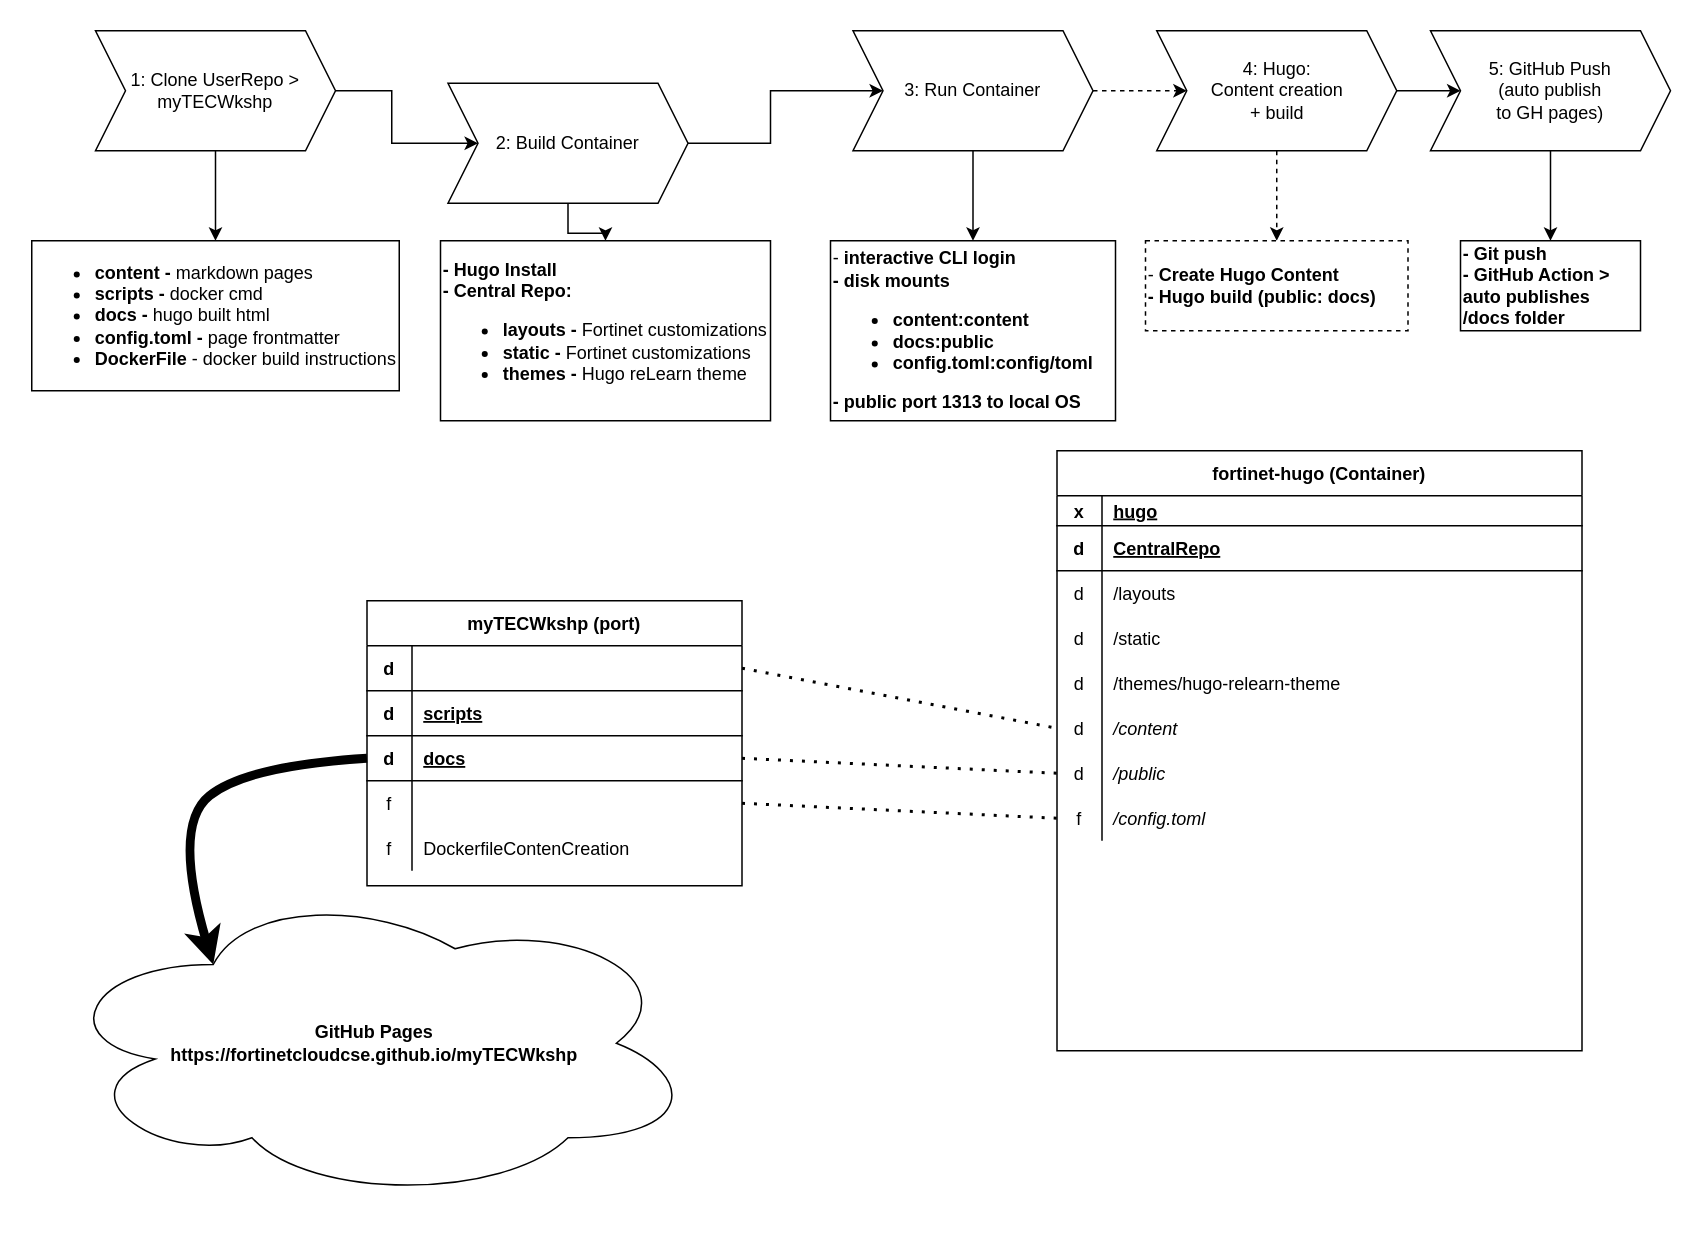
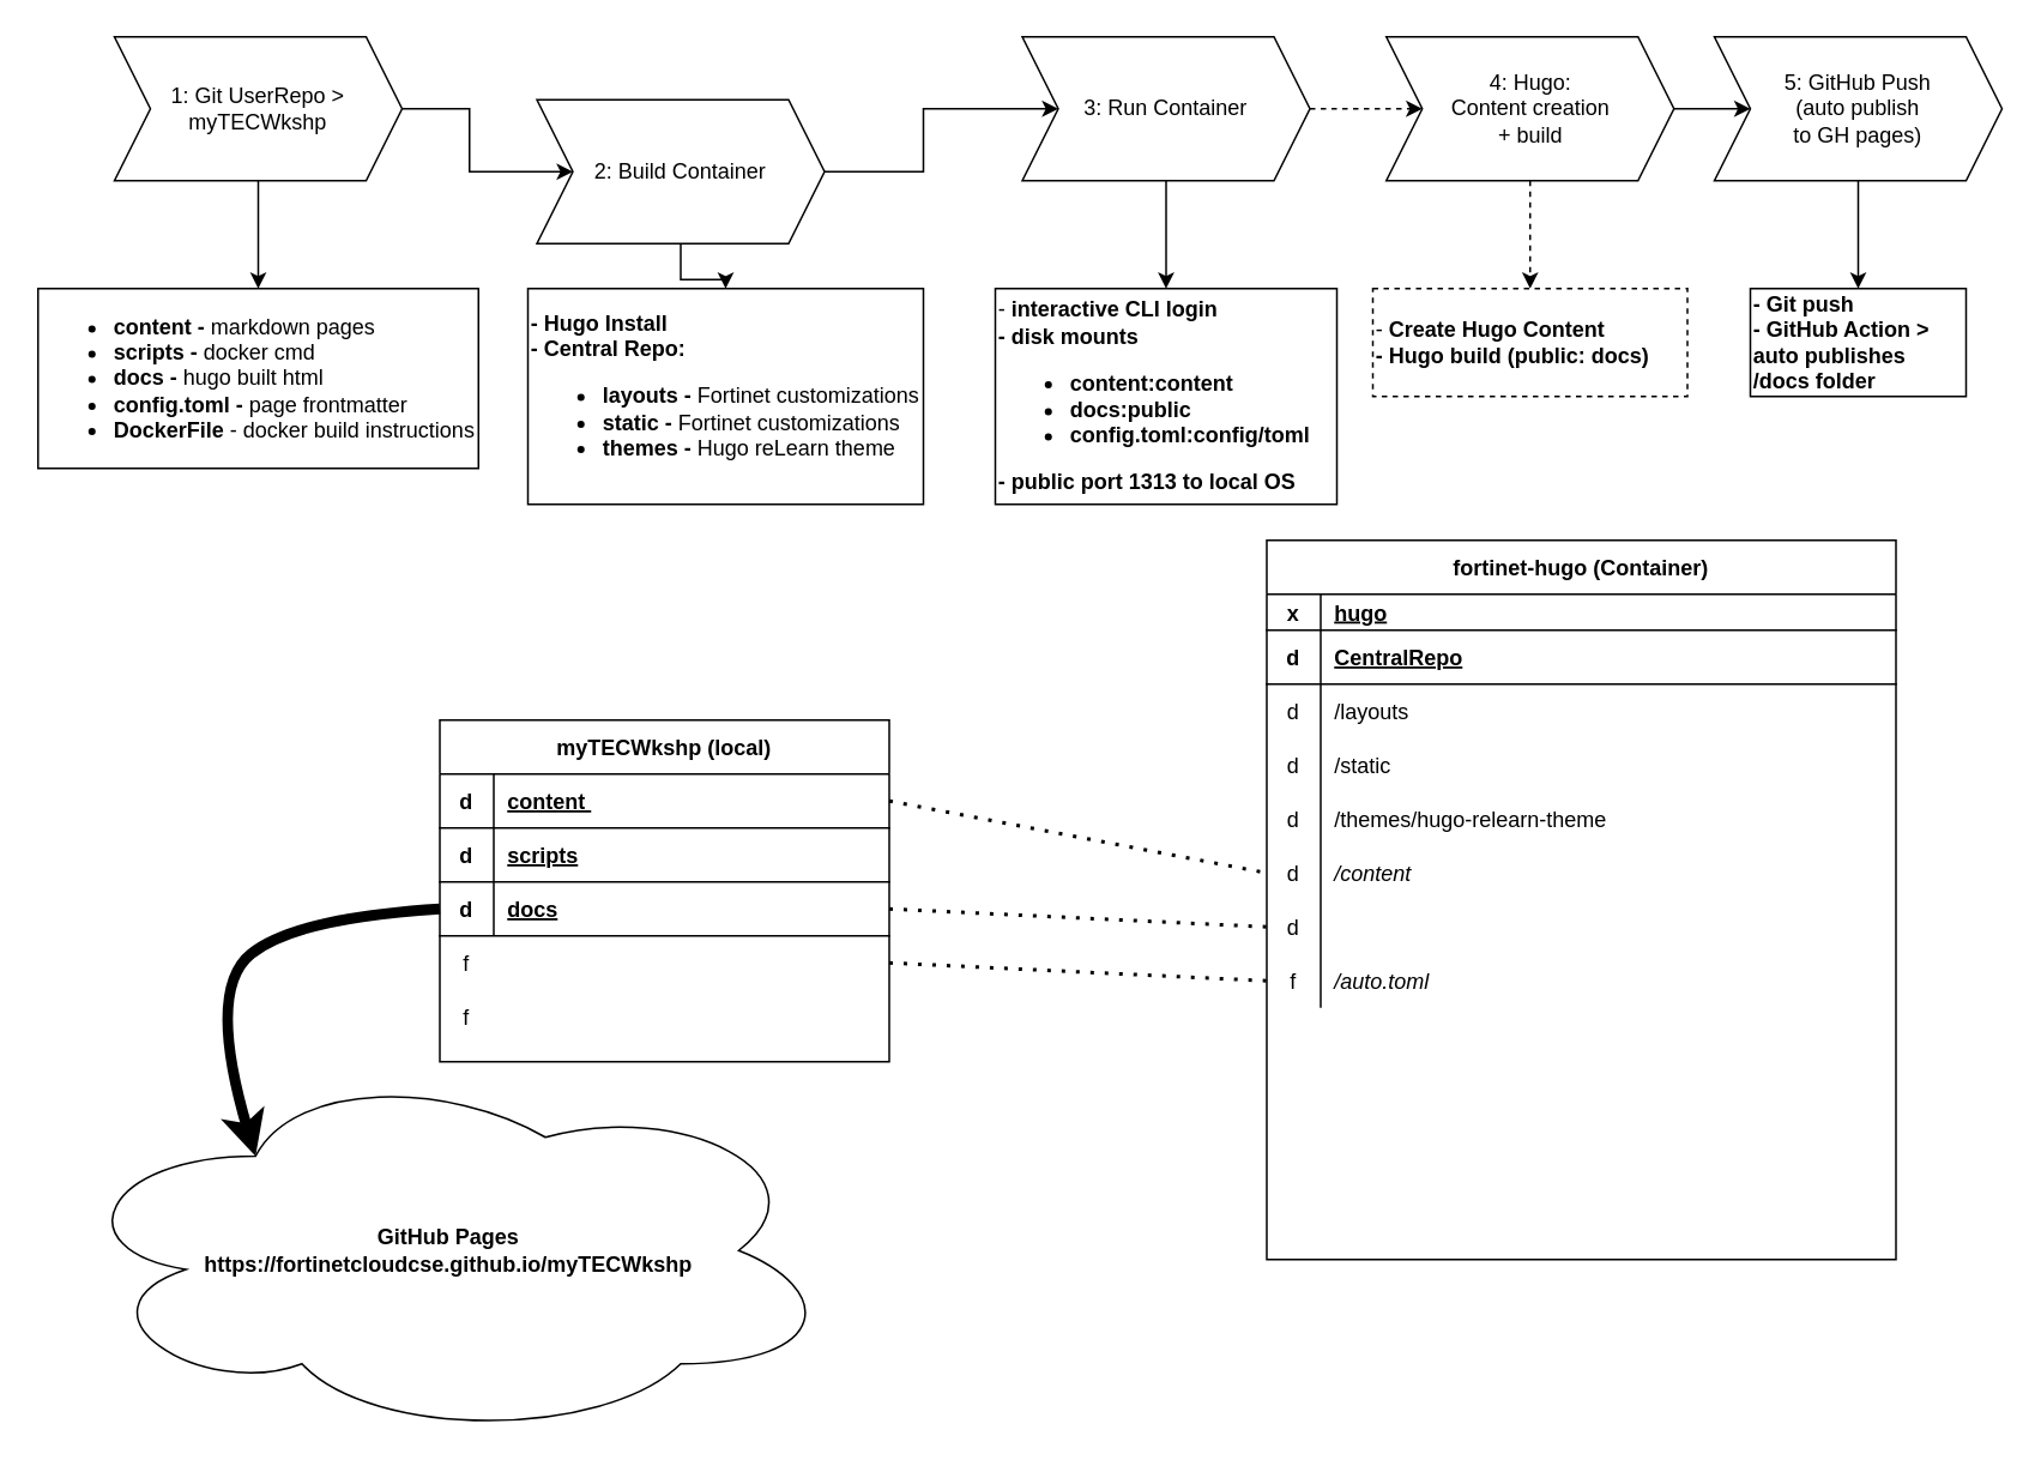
- <mxCell id="48" value="1: Clone UserRepo &amp;gt; myTECWkshp" style="shape=step;perimeter=stepPerimeter;whiteSpace=wrap;html=1;fixedSize=1;" vertex="1" parent="1"><mxGeometry x="63" y="20" width="160" height="80" as="geometry" /></mxCell>
+ <mxCell id="48" value="1: Git UserRepo &amp;gt; myTECWkshp" style="shape=step;perimeter=stepPerimeter;whiteSpace=wrap;html=1;fixedSize=1;" vertex="1" parent="1"><mxGeometry x="63" y="20" width="160" height="80" as="geometry" /></mxCell>
- <mxCell id="27" value="myTECWkshp (port)" style="shape=table;startSize=30;container=1;collapsible=1;childLayout=tableLayout;fixedRows=1;rowLines=0;fontStyle=1;align=center;resizeLast=1;" parent="1" vertex="1"><mxGeometry x="244" y="400" width="250" height="190" as="geometry"><mxRectangle x="120" y="120" width="100" height="30" as="alternateBounds" /></mxGeometry></mxCell>
+ <mxCell id="27" value="myTECWkshp (local)" style="shape=table;startSize=30;container=1;collapsible=1;childLayout=tableLayout;fixedRows=1;rowLines=0;fontStyle=1;align=center;resizeLast=1;" parent="1" vertex="1"><mxGeometry x="244" y="400" width="250" height="190" as="geometry"><mxRectangle x="120" y="120" width="100" height="30" as="alternateBounds" /></mxGeometry></mxCell>
+ <mxCell id="30" value="content " style="shape=partialRectangle;overflow=hidden;connectable=0;fillColor=none;top=0;left=0;bottom=0;right=0;align=left;spacingLeft=6;fontStyle=5;" parent="28" vertex="1"><mxGeometry x="30" width="220" height="30" as="geometry"><mxRectangle width="220" height="30" as="alternateBounds" /></mxGeometry></mxCell>
- <mxCell id="23" value="/public" style="shape=partialRectangle;overflow=hidden;connectable=0;fillColor=none;top=0;left=0;bottom=0;right=0;align=left;spacingLeft=6;fontStyle=2" vertex="1" parent="21"><mxGeometry x="30" width="320" height="30" as="geometry"><mxRectangle width="320" height="30" as="alternateBounds" /></mxGeometry></mxCell>
- <mxCell id="26" value="/config.toml" style="shape=partialRectangle;overflow=hidden;connectable=0;fillColor=none;top=0;left=0;bottom=0;right=0;align=left;spacingLeft=6;fontStyle=2" vertex="1" parent="24"><mxGeometry x="30" width="320" height="30" as="geometry"><mxRectangle width="320" height="30" as="alternateBounds" /></mxGeometry></mxCell>
+ <mxCell id="26" value="/auto.toml" style="shape=partialRectangle;overflow=hidden;connectable=0;fillColor=none;top=0;left=0;bottom=0;right=0;align=left;spacingLeft=6;fontStyle=2" vertex="1" parent="24"><mxGeometry x="30" width="320" height="30" as="geometry"><mxRectangle width="320" height="30" as="alternateBounds" /></mxGeometry></mxCell>
- <mxCell id="41" value="DockerfileContenCreation" style="shape=partialRectangle;overflow=hidden;connectable=0;fillColor=none;top=0;left=0;bottom=0;right=0;align=left;spacingLeft=6;" vertex="1" parent="39"><mxGeometry x="30" width="220" height="30" as="geometry"><mxRectangle width="220" height="30" as="alternateBounds" /></mxGeometry></mxCell>
